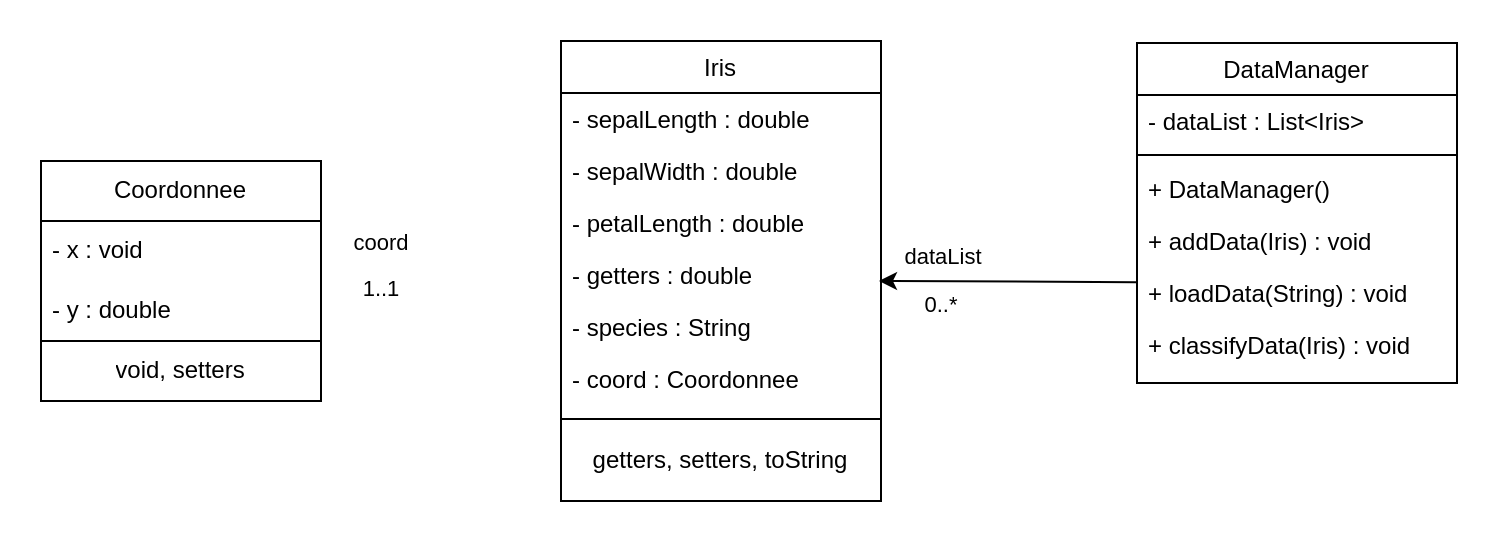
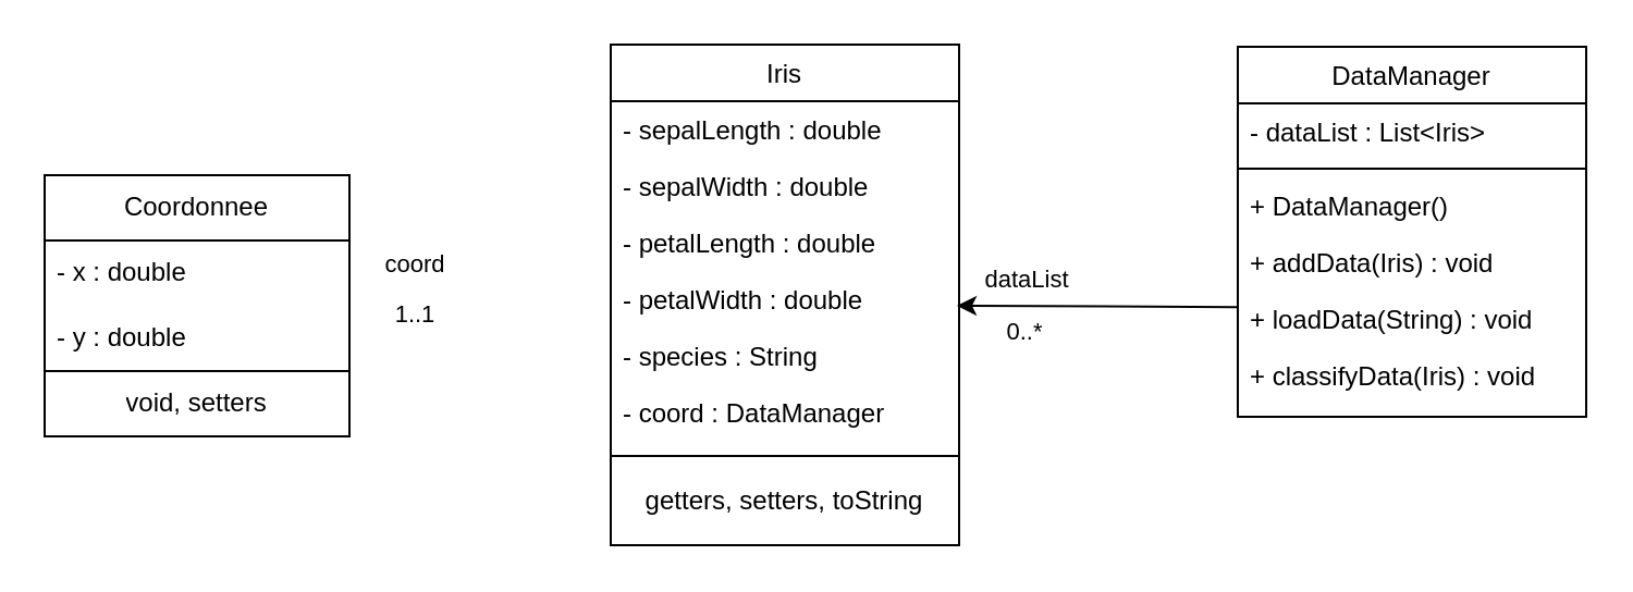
- <mxCell id="22" value="- x : void" style="text;strokeColor=none;fillColor=none;align=left;verticalAlign=middle;spacingLeft=4;spacingRight=4;overflow=hidden;points=[[0,0.5],[1,0.5]];portConstraint=eastwest;rotatable=0;whiteSpace=wrap;html=1;" vertex="1" parent="21"><mxGeometry y="30" width="140" height="30" as="geometry" /></mxCell>
+ <mxCell id="22" value="- x : double" style="text;strokeColor=none;fillColor=none;align=left;verticalAlign=middle;spacingLeft=4;spacingRight=4;overflow=hidden;points=[[0,0.5],[1,0.5]];portConstraint=eastwest;rotatable=0;whiteSpace=wrap;html=1;" vertex="1" parent="21"><mxGeometry y="30" width="140" height="30" as="geometry" /></mxCell>
- <mxCell id="6" value="- getters : double" style="text;align=left;verticalAlign=top;spacingLeft=4;spacingRight=4;overflow=hidden;rotatable=0;points=[[0,0.5],[1,0.5]];portConstraint=eastwest;rounded=0;shadow=0;html=0;" vertex="1" parent="2"><mxGeometry y="104" width="160" height="26" as="geometry" /></mxCell>
+ <mxCell id="6" value="- petalWidth : double" style="text;align=left;verticalAlign=top;spacingLeft=4;spacingRight=4;overflow=hidden;rotatable=0;points=[[0,0.5],[1,0.5]];portConstraint=eastwest;rounded=0;shadow=0;html=0;" vertex="1" parent="2"><mxGeometry y="104" width="160" height="26" as="geometry" /></mxCell>
- <mxCell id="9" value="- coord : Coordonnee" style="text;align=left;verticalAlign=top;spacingLeft=4;spacingRight=4;overflow=hidden;rotatable=0;points=[[0,0.5],[1,0.5]];portConstraint=eastwest;rounded=0;shadow=0;html=0;" vertex="1" parent="2"><mxGeometry y="156" width="160" height="34" as="geometry" /></mxCell>
+ <mxCell id="9" value="- coord : DataManager" style="text;align=left;verticalAlign=top;spacingLeft=4;spacingRight=4;overflow=hidden;rotatable=0;points=[[0,0.5],[1,0.5]];portConstraint=eastwest;rounded=0;shadow=0;html=0;" vertex="1" parent="2"><mxGeometry y="156" width="160" height="34" as="geometry" /></mxCell>
